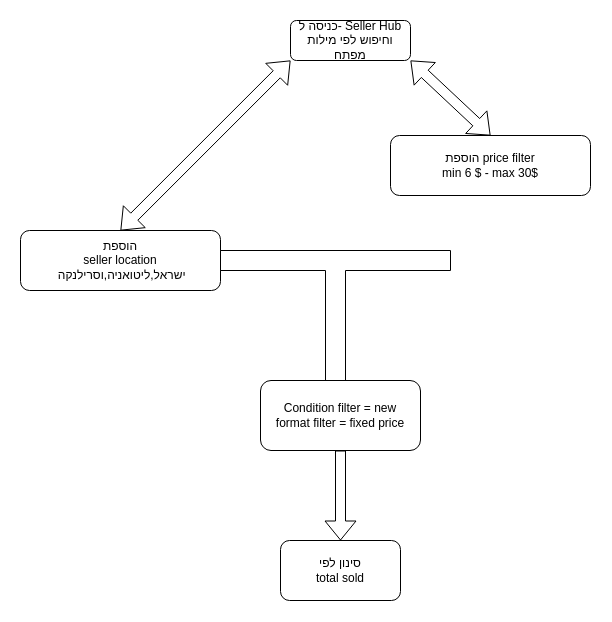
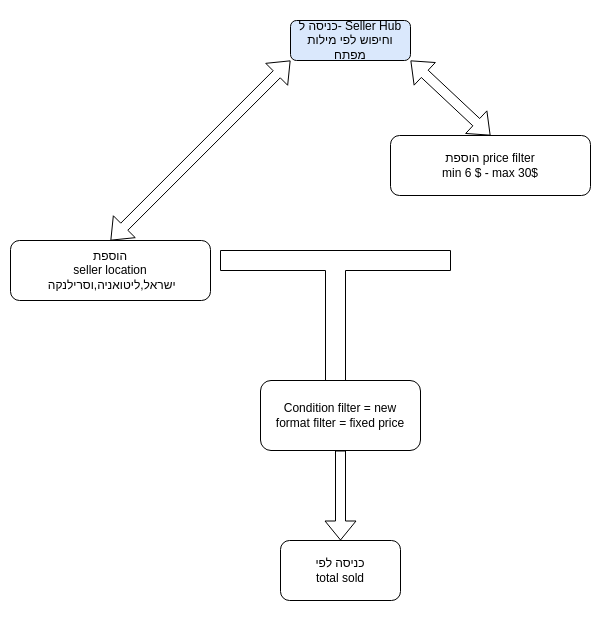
- <mxCell id="2" value="&lt;div&gt;כניסה ל- Seller Hub &lt;br&gt;&lt;/div&gt;&lt;div&gt;וחיפוש לפי מילות מפתח &lt;br&gt;&lt;/div&gt;" style="rounded=1;whiteSpace=wrap;html=1;fontSize=12;glass=0;strokeWidth=1;shadow=0;" parent="1" vertex="1"><mxGeometry x="290" y="20" width="120" height="40" as="geometry" /></mxCell>
+ <mxCell id="2" value="&lt;div&gt;כניסה ל- Seller Hub &lt;br&gt;&lt;/div&gt;&lt;div&gt;וחיפוש לפי מילות מפתח &lt;br&gt;&lt;/div&gt;" style="rounded=1;whiteSpace=wrap;html=1;fontSize=12;glass=0;strokeWidth=1;shadow=0;fillColor=#dae8fc;" parent="1" vertex="1"><mxGeometry x="290" y="20" width="120" height="40" as="geometry" /></mxCell>
- <mxCell id="4" value="&lt;br&gt;&lt;div&gt;הוספת &lt;br&gt;&lt;/div&gt;&lt;div&gt;seller location&lt;br&gt;&lt;/div&gt;&lt;div&gt;&amp;nbsp;ישראל,ליטואניה,וסרילנקה&lt;br&gt;&lt;/div&gt;&lt;div&gt;&lt;br/&gt;&lt;/div&gt;" style="rounded=1;whiteSpace=wrap;html=1;" vertex="1" parent="1"><mxGeometry x="20" y="230" width="200" height="60" as="geometry" /></mxCell>
+ <mxCell id="4" value="&lt;br&gt;&lt;div&gt;הוספת &lt;br&gt;&lt;/div&gt;&lt;div&gt;seller location&lt;br&gt;&lt;/div&gt;&lt;div&gt;&amp;nbsp;ישראל,ליטואניה,וסרילנקה&lt;br&gt;&lt;/div&gt;&lt;div&gt;&lt;br/&gt;&lt;/div&gt;" style="rounded=1;whiteSpace=wrap;html=1;" vertex="1" parent="1"><mxGeometry x="10" y="240" width="200" height="60" as="geometry" /></mxCell>
- <mxCell id="10" value="&lt;div&gt;סינון לפי&lt;/div&gt;&lt;div&gt;total sold&lt;br&gt;&lt;/div&gt;" style="rounded=1;whiteSpace=wrap;html=1;" vertex="1" parent="1"><mxGeometry x="280" y="540" width="120" height="60" as="geometry" /></mxCell>
+ <mxCell id="10" value="&lt;div&gt;כניסה לפי&lt;/div&gt;&lt;div&gt;total sold&lt;br&gt;&lt;/div&gt;" style="rounded=1;whiteSpace=wrap;html=1;" vertex="1" parent="1"><mxGeometry x="280" y="540" width="120" height="60" as="geometry" /></mxCell>
